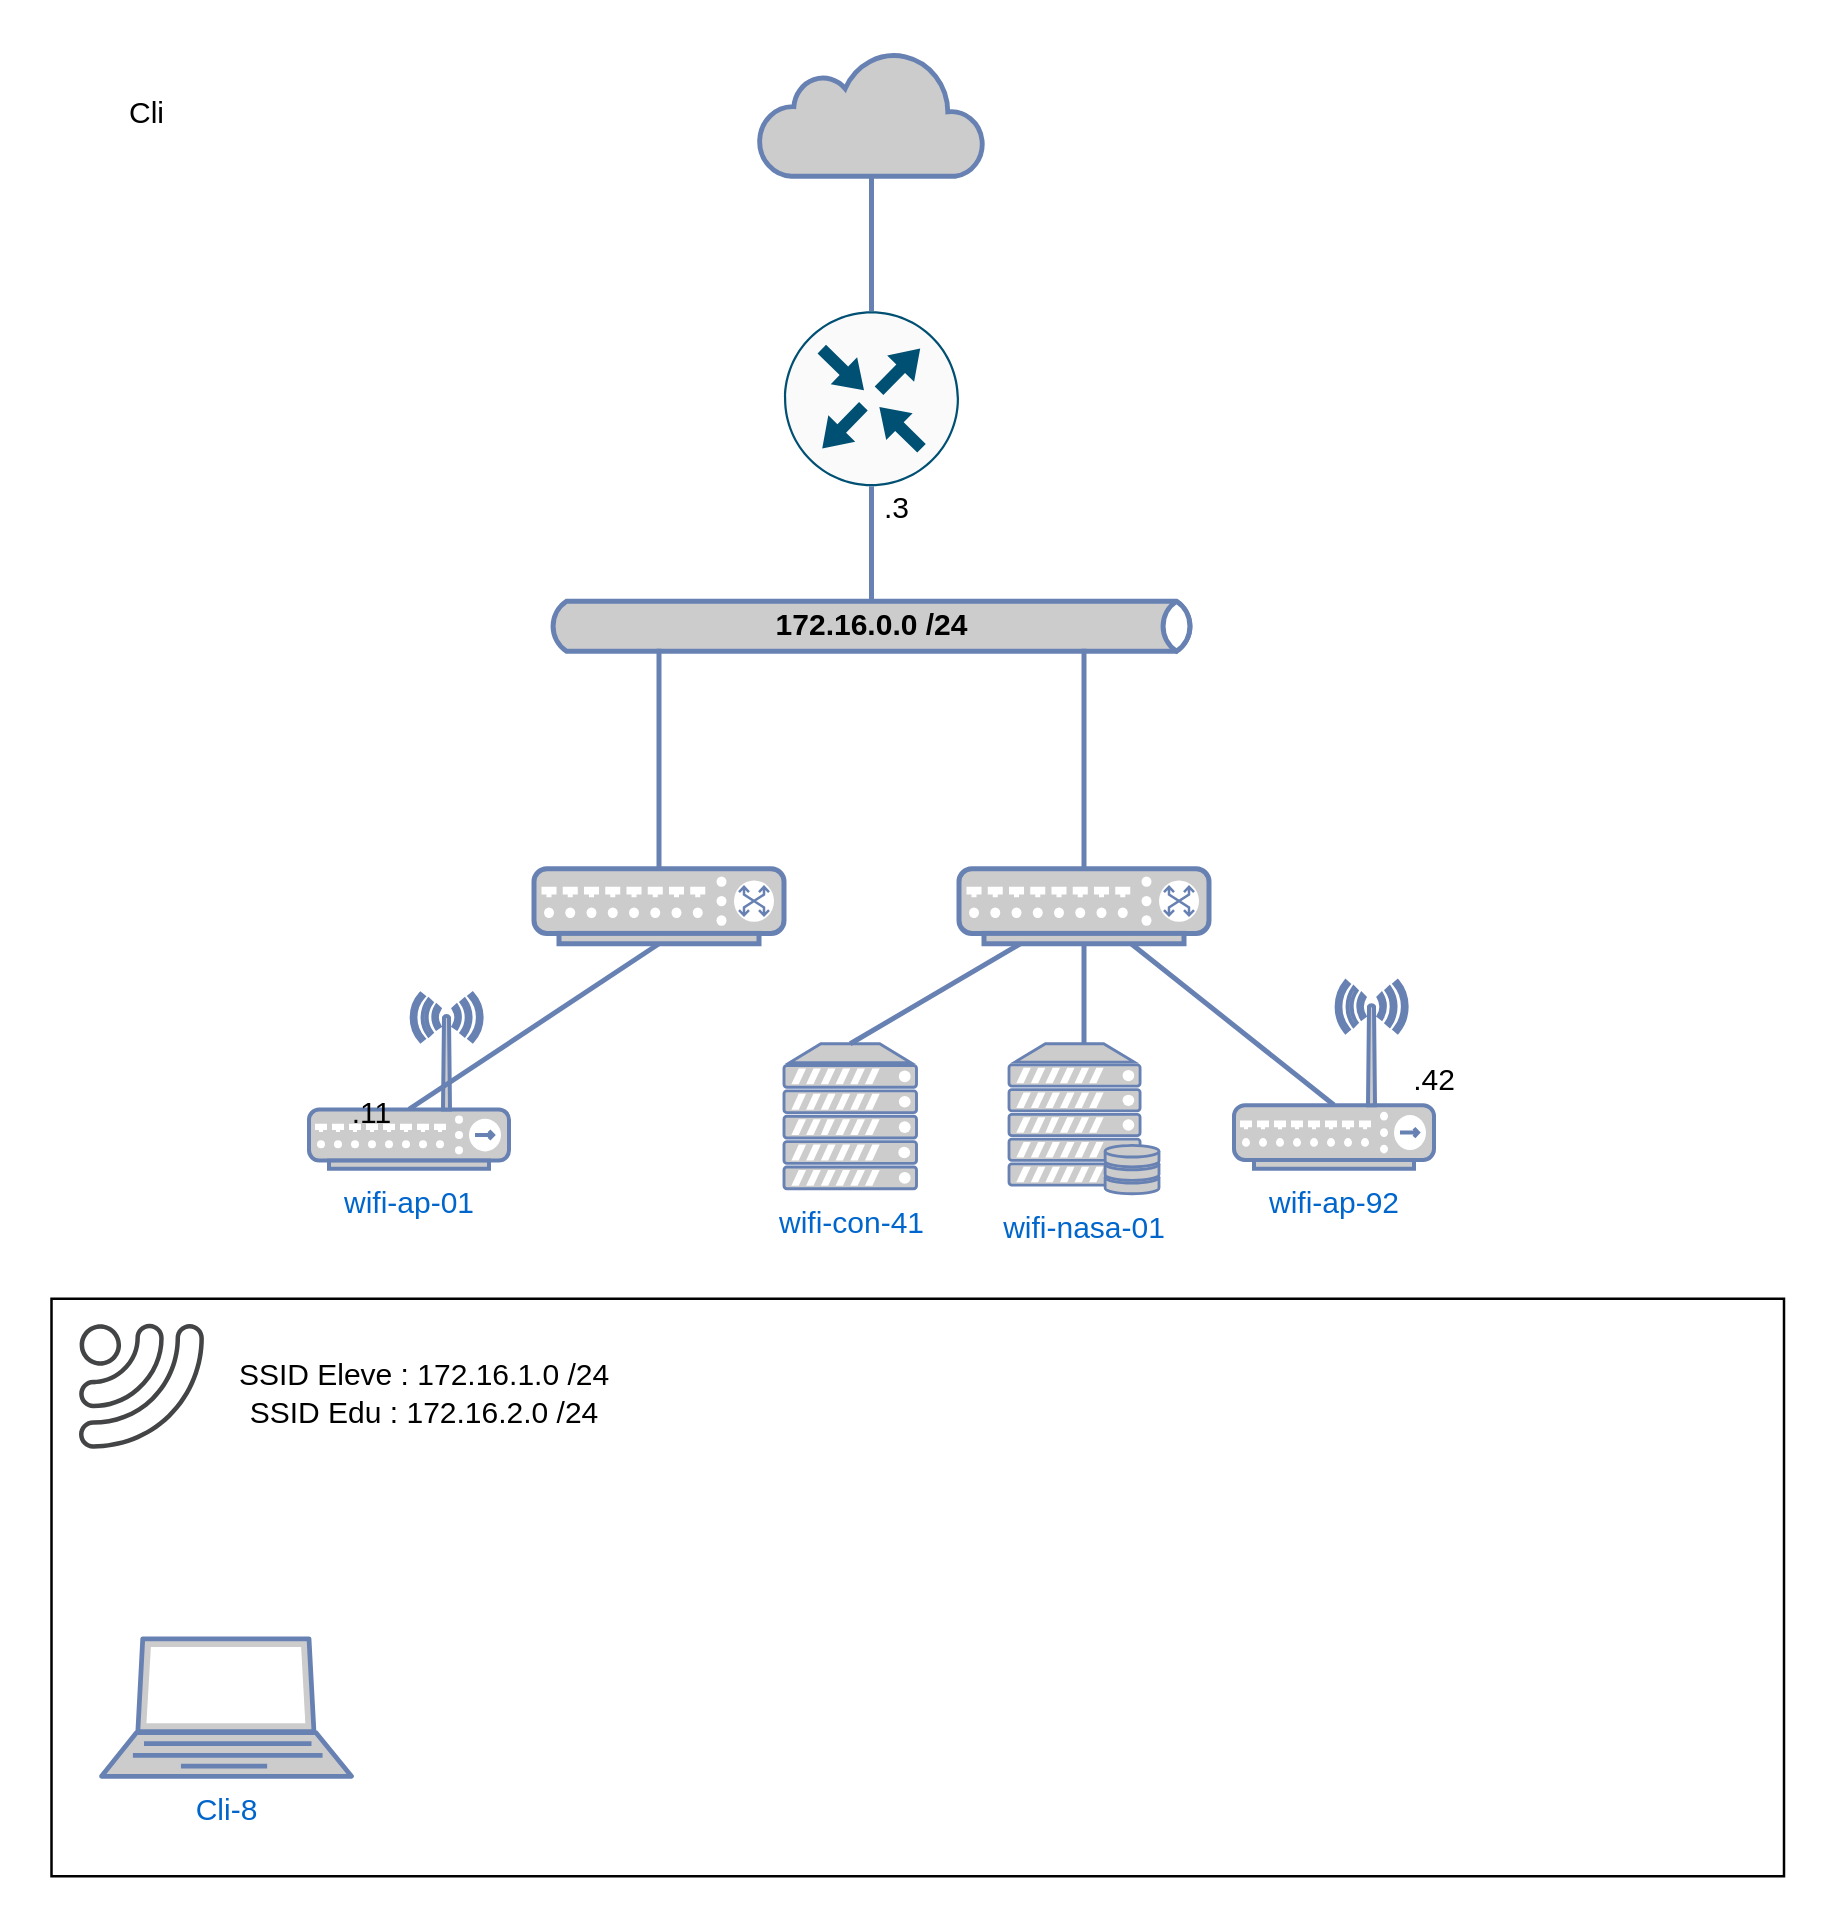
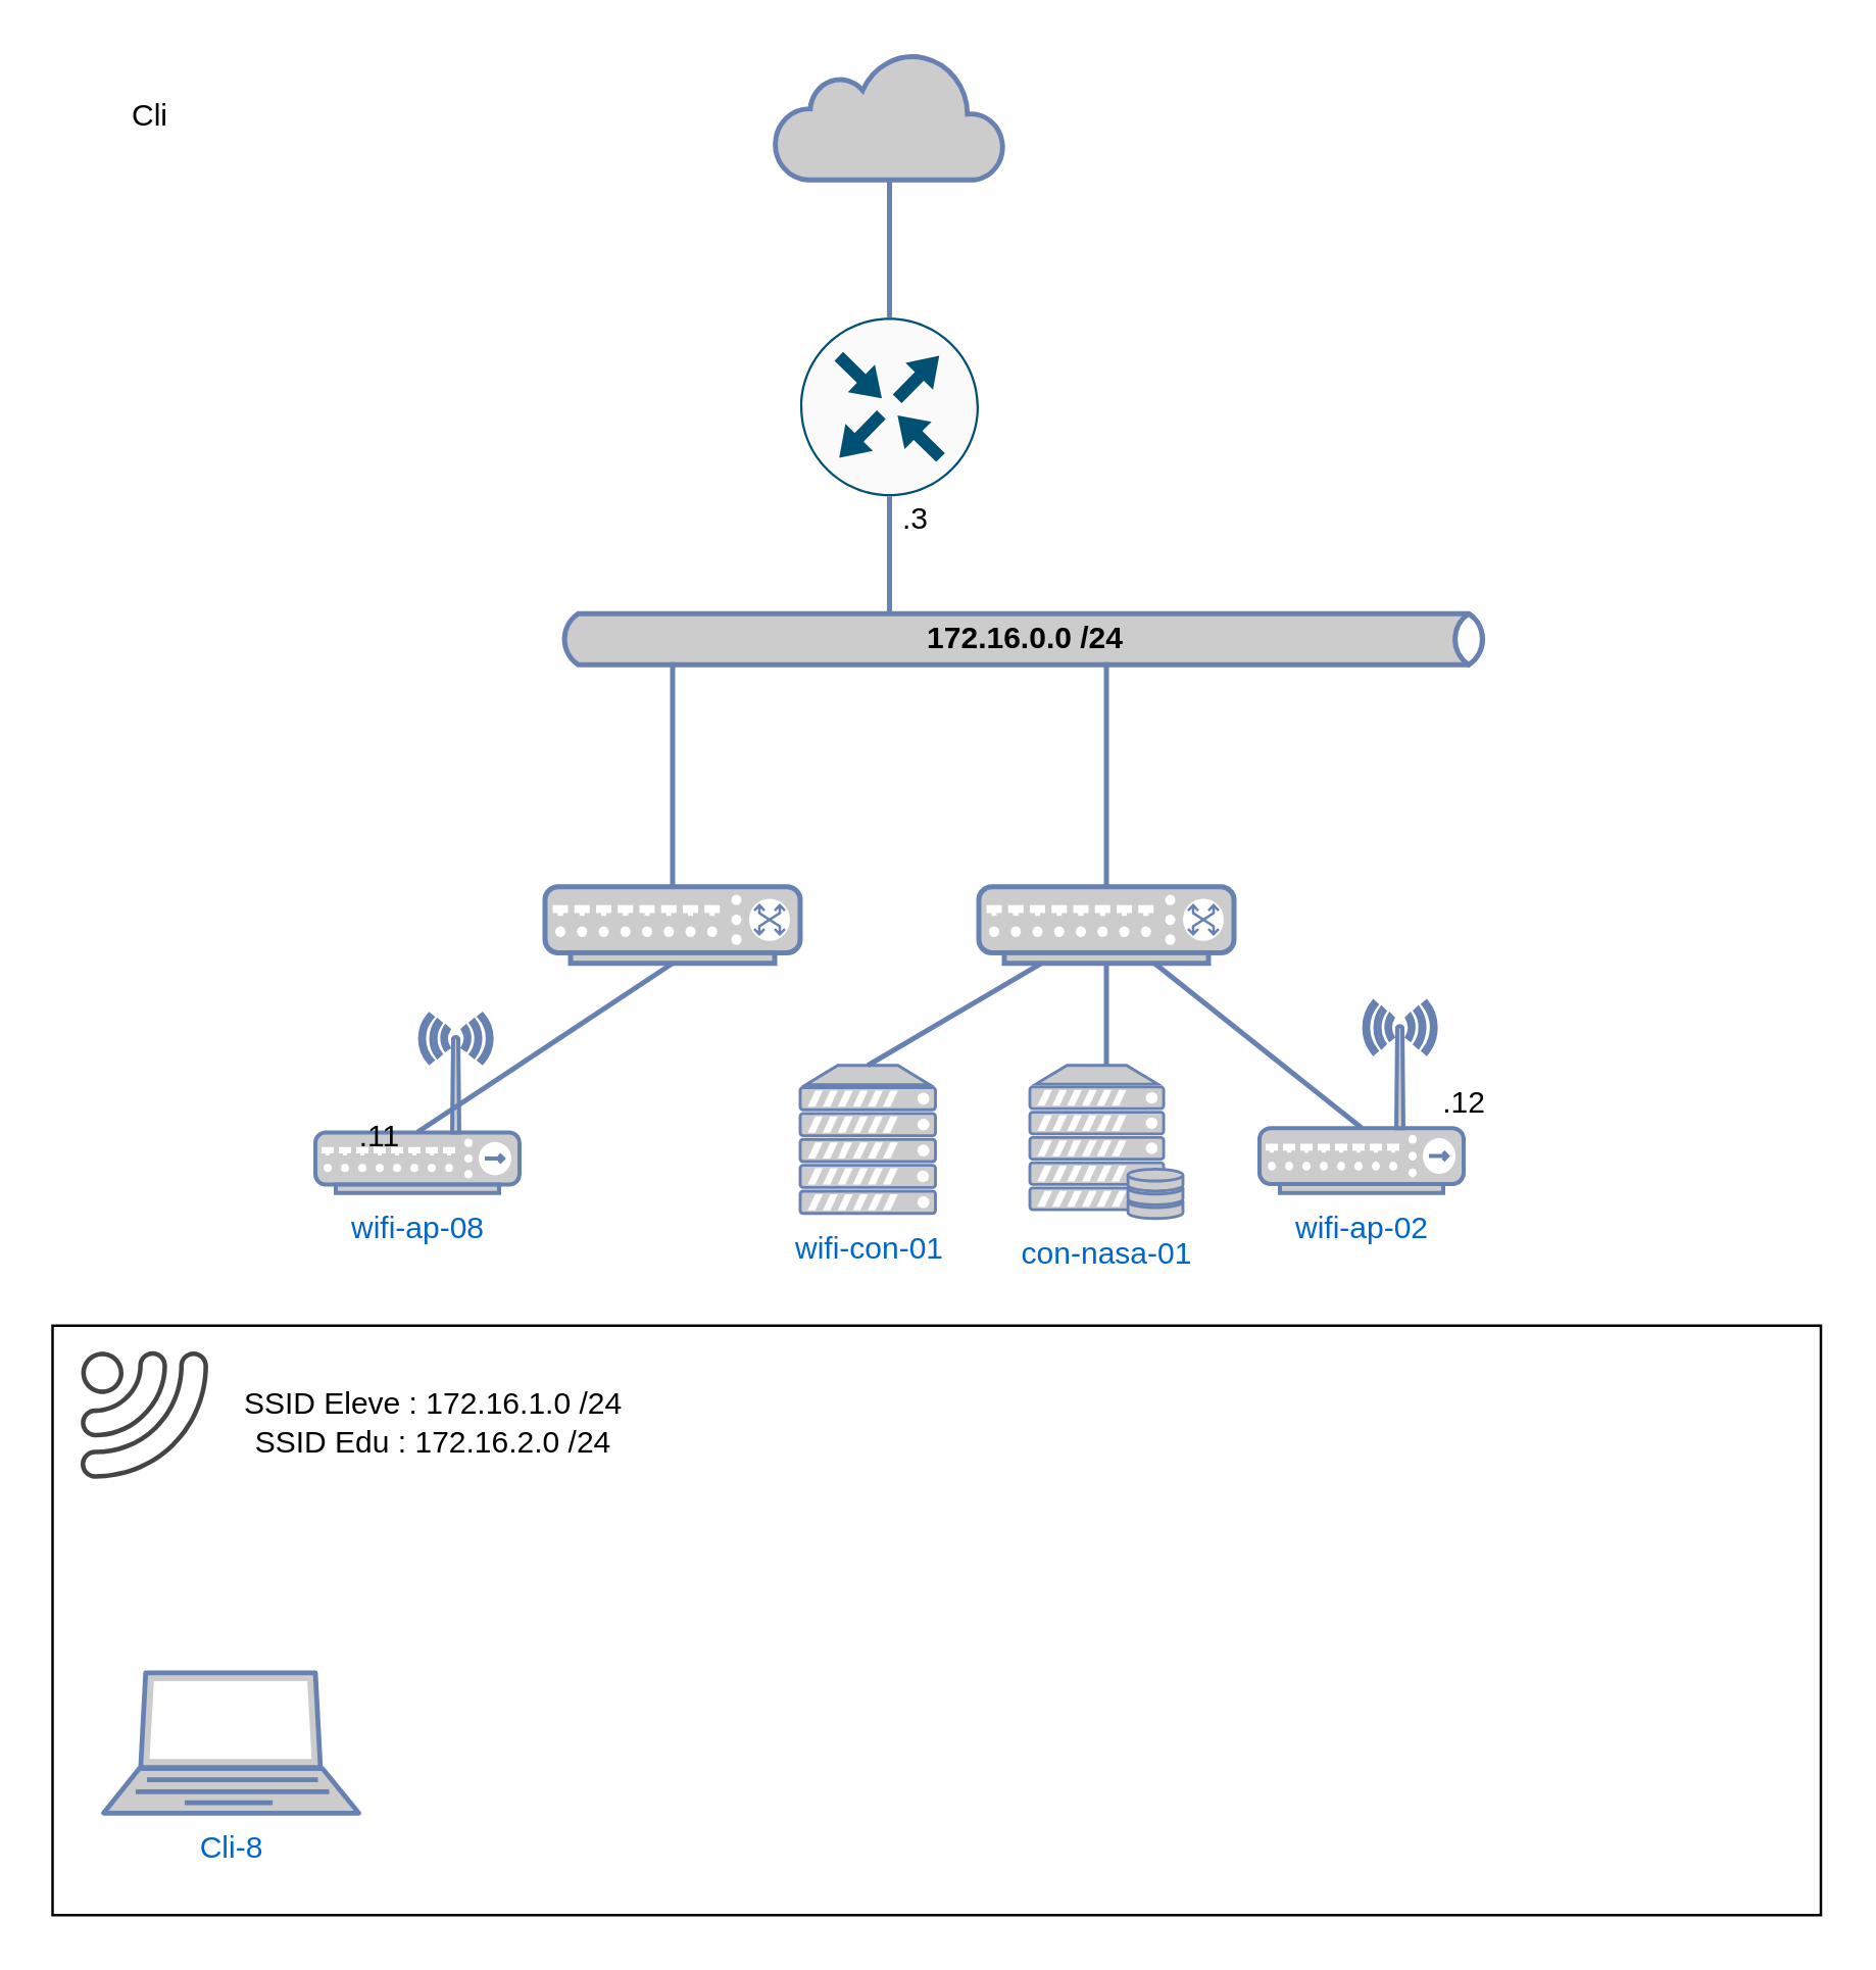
- <mxCell id="3" value="&lt;font color=&quot;#000000&quot;&gt;&lt;b&gt;172.16.0.0 /24&lt;/b&gt;&lt;/font&gt;" style="html=1;fillColor=#CCCCCC;strokeColor=#6881B3;gradientColor=none;gradientDirection=north;strokeWidth=2;shape=mxgraph.networks.bus;gradientColor=none;gradientDirection=north;fontColor=#ffffff;perimeter=backbonePerimeter;backboneSize=20;" parent="1" vertex="1"><mxGeometry x="218" y="240" width="260" height="20" as="geometry" /></mxCell>
+ <mxCell id="3" value="&lt;font color=&quot;#000000&quot;&gt;&lt;b&gt;172.16.0.0 /24&lt;/b&gt;&lt;/font&gt;" style="html=1;fillColor=#CCCCCC;strokeColor=#6881B3;gradientColor=none;gradientDirection=north;strokeWidth=2;shape=mxgraph.networks.bus;gradientColor=none;gradientDirection=north;fontColor=#ffffff;perimeter=backbonePerimeter;backboneSize=20;" parent="1" vertex="1"><mxGeometry x="218" y="240" width="365" height="20" as="geometry" /></mxCell>
- <mxCell id="23" value=".42" style="text;html=1;align=center;verticalAlign=middle;resizable=0;points=[];autosize=1;strokeColor=none;fillColor=none;" parent="1" vertex="1"><mxGeometry x="553" y="417" width="40" height="30" as="geometry" /></mxCell>
+ <mxCell id="23" value=".12" style="text;html=1;align=center;verticalAlign=middle;resizable=0;points=[];autosize=1;strokeColor=none;fillColor=none;" parent="1" vertex="1"><mxGeometry x="553" y="417" width="40" height="30" as="geometry" /></mxCell>
- <mxCell id="8" value="wifi-ap-01" style="fontColor=#0066CC;verticalAlign=top;verticalLabelPosition=bottom;labelPosition=center;align=center;html=1;outlineConnect=0;fillColor=#CCCCCC;strokeColor=#6881B3;gradientColor=none;gradientDirection=north;strokeWidth=2;shape=mxgraph.networks.wireless_hub;points=[[0,0.7,0,0,0],[0.02,0.94,0,0,0],[0.5,0.66,0,0,0],[0.5,1,0,0,0],[0.55,0,0,0,0],[0.82,0,0,0,0],[0.98,0.94,0,0,0],[1,0.7,0,0,0]];" parent="1" vertex="1"><mxGeometry x="123" y="397" width="80" height="70" as="geometry" /></mxCell>
+ <mxCell id="8" value="wifi-ap-08" style="fontColor=#0066CC;verticalAlign=top;verticalLabelPosition=bottom;labelPosition=center;align=center;html=1;outlineConnect=0;fillColor=#CCCCCC;strokeColor=#6881B3;gradientColor=none;gradientDirection=north;strokeWidth=2;shape=mxgraph.networks.wireless_hub;points=[[0,0.7,0,0,0],[0.02,0.94,0,0,0],[0.5,0.66,0,0,0],[0.5,1,0,0,0],[0.55,0,0,0,0],[0.82,0,0,0,0],[0.98,0.94,0,0,0],[1,0.7,0,0,0]];" parent="1" vertex="1"><mxGeometry x="123" y="397" width="80" height="70" as="geometry" /></mxCell>
- <mxCell id="20" value="wifi-ap-92" style="fontColor=#0066CC;verticalAlign=top;verticalLabelPosition=bottom;labelPosition=center;align=center;html=1;outlineConnect=0;fillColor=#CCCCCC;strokeColor=#6881B3;gradientColor=none;gradientDirection=north;strokeWidth=2;shape=mxgraph.networks.wireless_hub;points=[[0,0.7,0,0,0],[0.02,0.94,0,0,0],[0.5,0.66,0,0,0],[0.5,1,0,0,0],[0.55,0,0,0,0],[0.82,0,0,0,0],[0.98,0.94,0,0,0],[1,0.7,0,0,0]];" parent="1" vertex="1"><mxGeometry x="493" y="392" width="80" height="75" as="geometry" /></mxCell>
+ <mxCell id="20" value="wifi-ap-02" style="fontColor=#0066CC;verticalAlign=top;verticalLabelPosition=bottom;labelPosition=center;align=center;html=1;outlineConnect=0;fillColor=#CCCCCC;strokeColor=#6881B3;gradientColor=none;gradientDirection=north;strokeWidth=2;shape=mxgraph.networks.wireless_hub;points=[[0,0.7,0,0,0],[0.02,0.94,0,0,0],[0.5,0.66,0,0,0],[0.5,1,0,0,0],[0.55,0,0,0,0],[0.82,0,0,0,0],[0.98,0.94,0,0,0],[1,0.7,0,0,0]];" parent="1" vertex="1"><mxGeometry x="493" y="392" width="80" height="75" as="geometry" /></mxCell>
- <mxCell id="11" value="wifi-con-41" style="fontColor=#0066CC;verticalAlign=top;verticalLabelPosition=bottom;labelPosition=center;align=center;html=1;outlineConnect=0;fillColor=#CCCCCC;strokeColor=#6881B3;gradientColor=none;gradientDirection=north;strokeWidth=2;shape=mxgraph.networks.server;" parent="1" vertex="1"><mxGeometry x="313" y="417" width="53" height="58" as="geometry" /></mxCell>
+ <mxCell id="11" value="wifi-con-01" style="fontColor=#0066CC;verticalAlign=top;verticalLabelPosition=bottom;labelPosition=center;align=center;html=1;outlineConnect=0;fillColor=#CCCCCC;strokeColor=#6881B3;gradientColor=none;gradientDirection=north;strokeWidth=2;shape=mxgraph.networks.server;" parent="1" vertex="1"><mxGeometry x="313" y="417" width="53" height="58" as="geometry" /></mxCell>
- <mxCell id="9" value="wifi-nasa-01" style="fontColor=#0066CC;verticalAlign=top;verticalLabelPosition=bottom;labelPosition=center;align=center;html=1;outlineConnect=0;fillColor=#CCCCCC;strokeColor=#6881B3;gradientColor=none;gradientDirection=north;strokeWidth=2;shape=mxgraph.networks.server_storage;" parent="1" vertex="1"><mxGeometry x="403" y="417" width="60" height="60" as="geometry" /></mxCell>
+ <mxCell id="9" value="con-nasa-01" style="fontColor=#0066CC;verticalAlign=top;verticalLabelPosition=bottom;labelPosition=center;align=center;html=1;outlineConnect=0;fillColor=#CCCCCC;strokeColor=#6881B3;gradientColor=none;gradientDirection=north;strokeWidth=2;shape=mxgraph.networks.server_storage;" parent="1" vertex="1"><mxGeometry x="403" y="417" width="60" height="60" as="geometry" /></mxCell>
